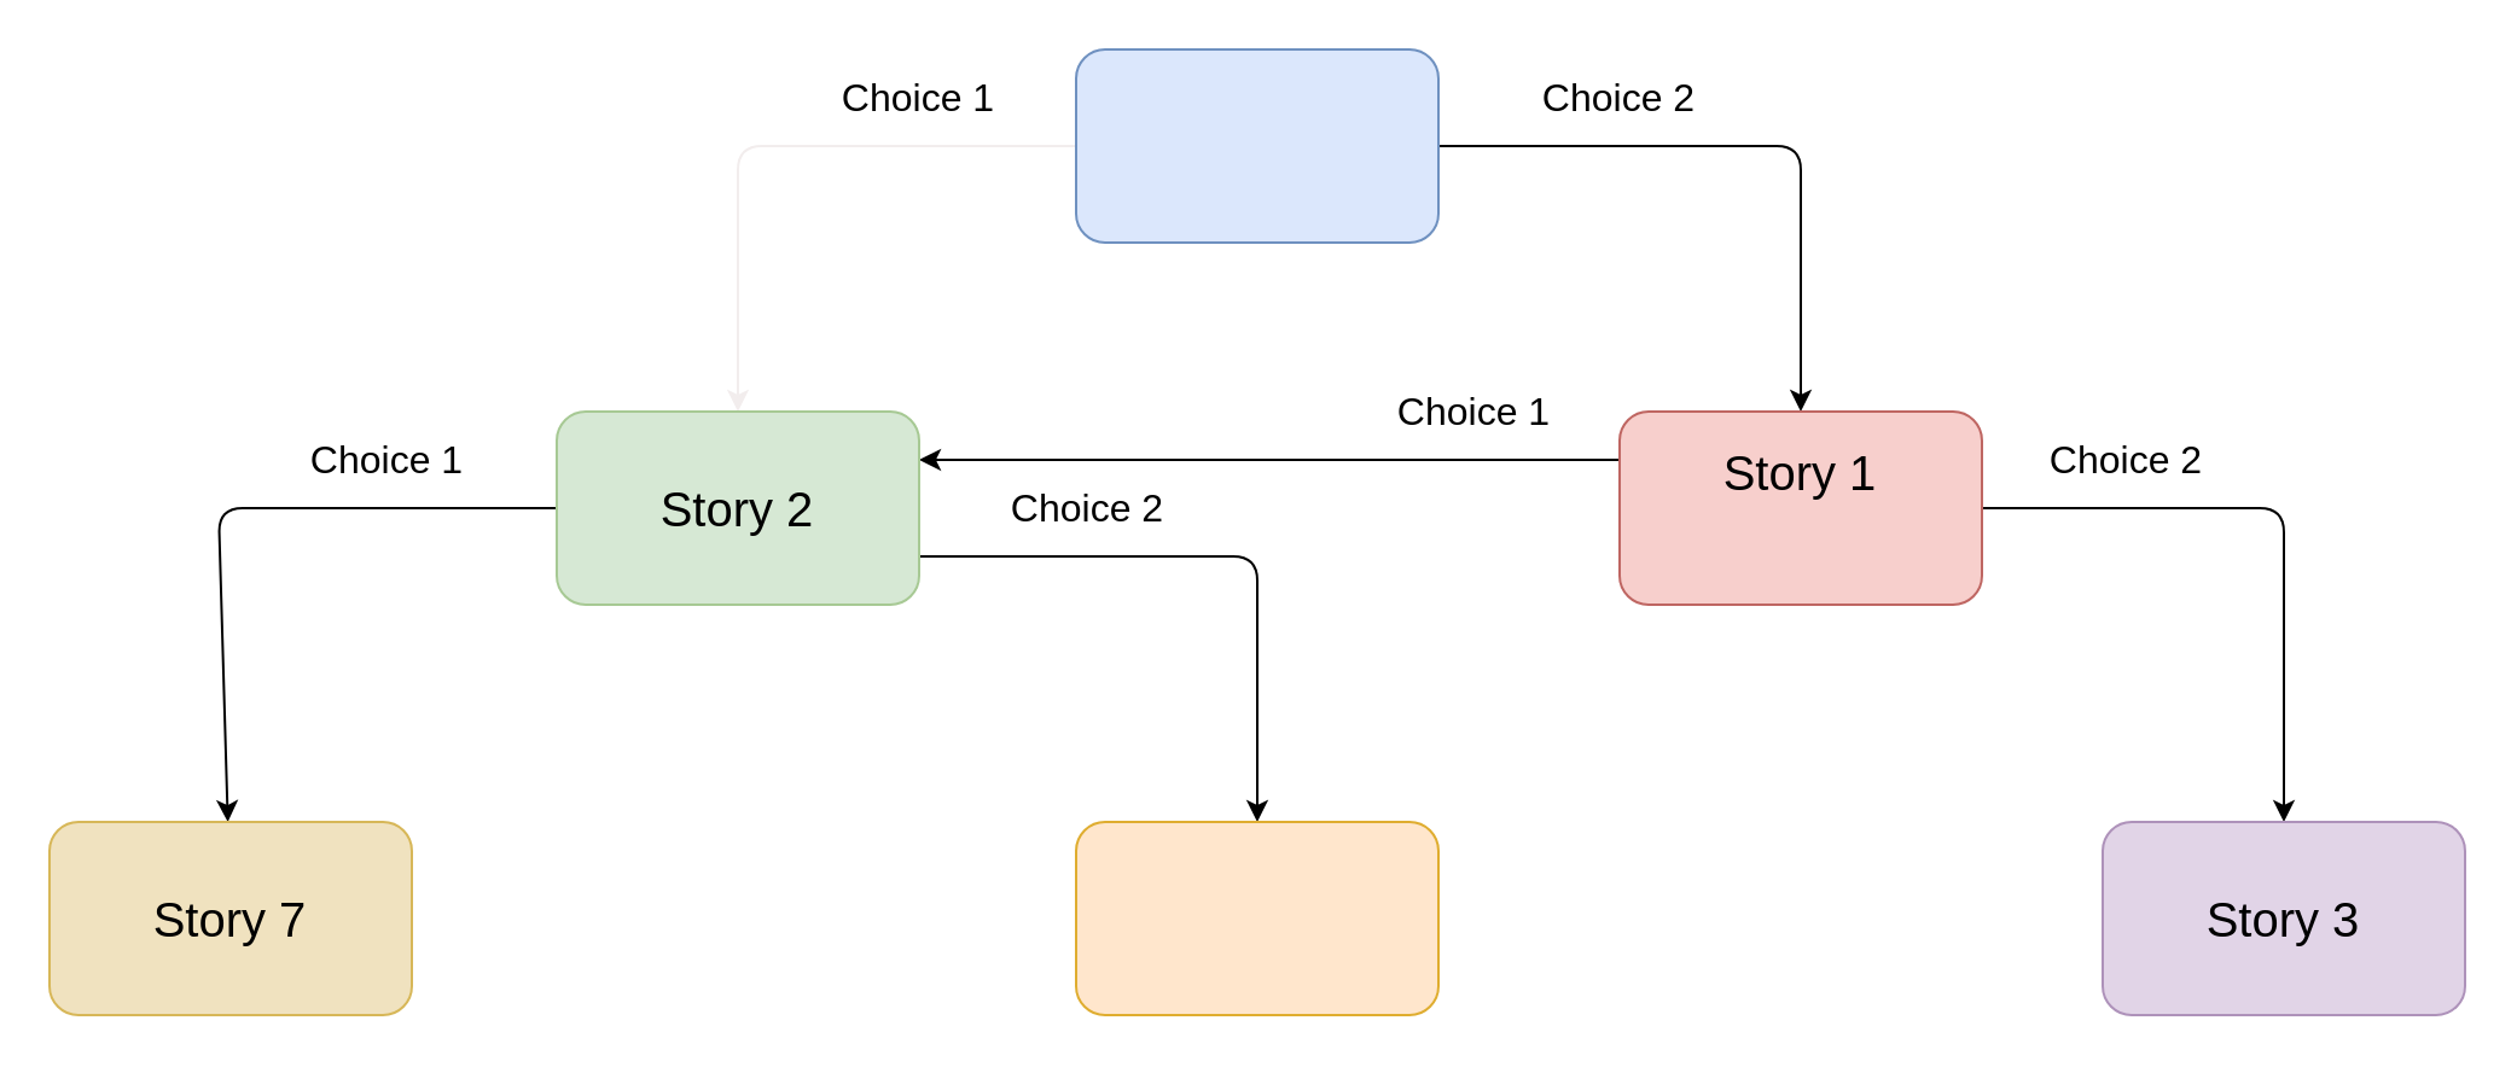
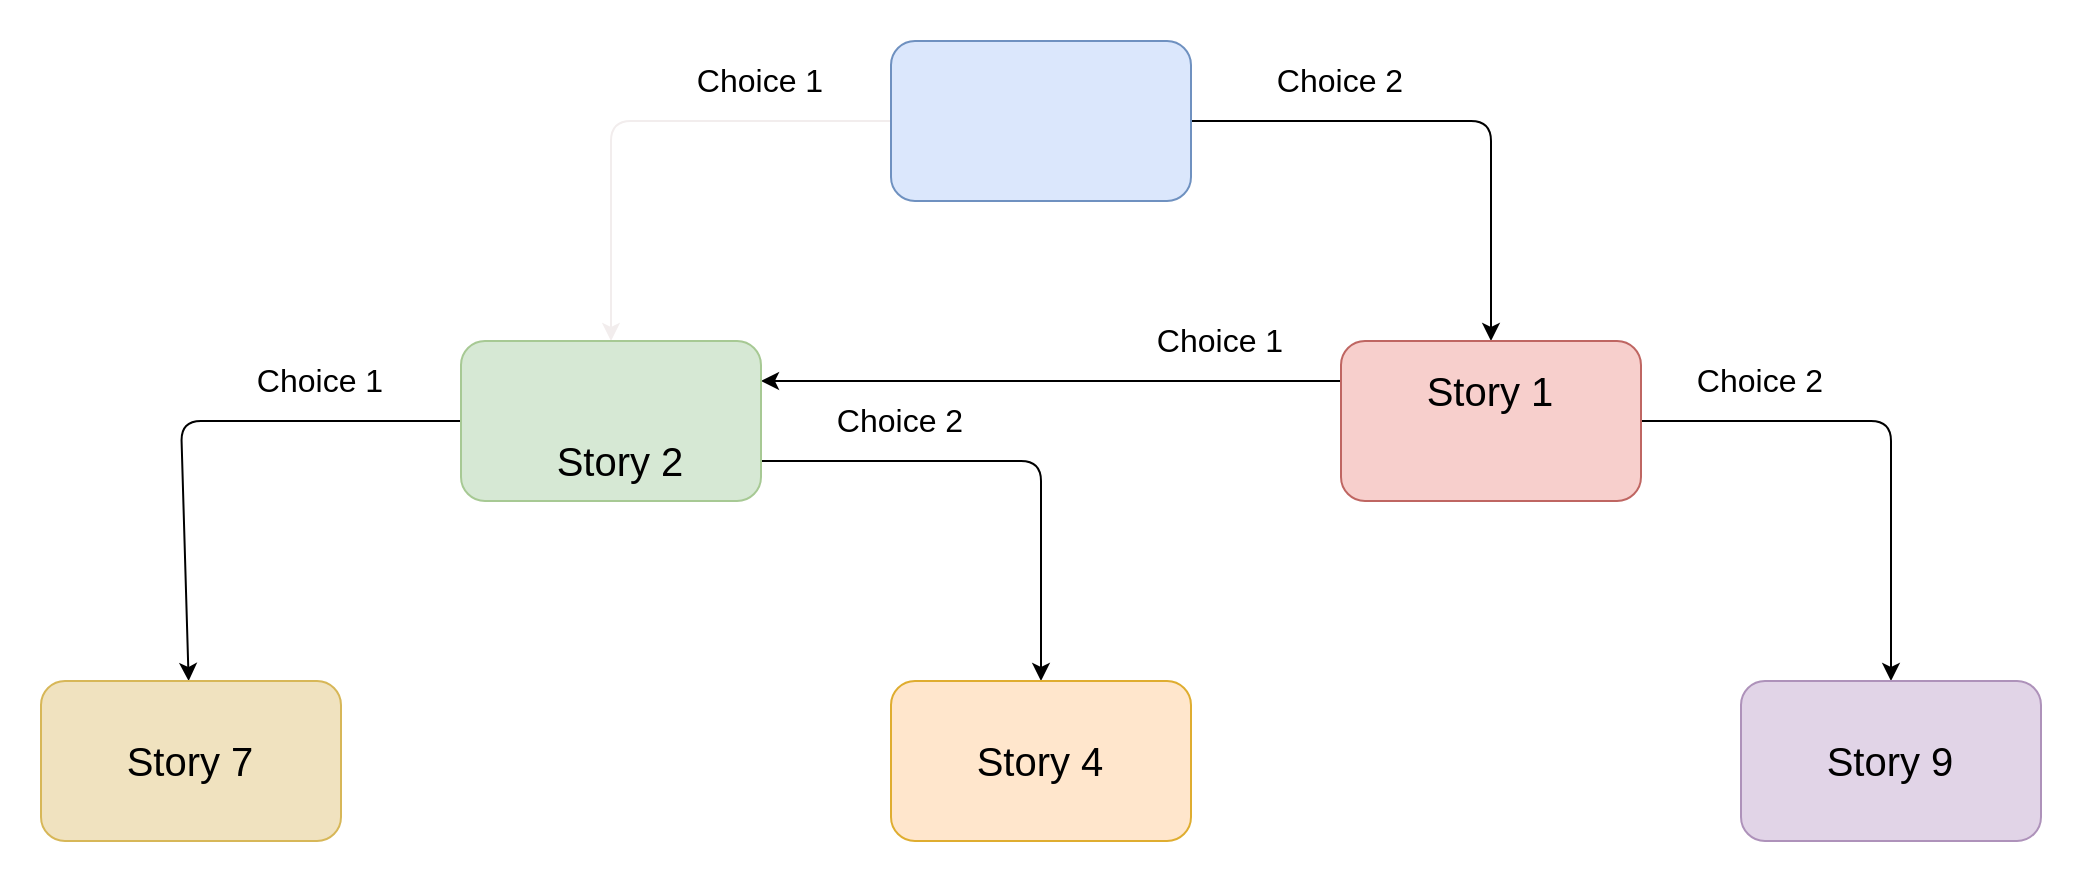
- <mxCell id="16" value="Story 2" style="text;html=1;strokeColor=none;fillColor=none;align=center;verticalAlign=middle;whiteSpace=wrap;rounded=0;fontColor=#000000;fontSize=20;" vertex="1" parent="1"><mxGeometry x="265" y="195" width="80" height="30" as="geometry" /></mxCell>
+ <mxCell id="16" value="Story 2" style="text;html=1;strokeColor=none;fillColor=none;align=center;verticalAlign=middle;whiteSpace=wrap;rounded=0;fontColor=#000000;fontSize=20;" vertex="1" parent="1"><mxGeometry x="270" y="215" width="80" height="30" as="geometry" /></mxCell>
+ <mxCell id="14" value="Story 4" style="text;html=1;strokeColor=none;fillColor=none;align=center;verticalAlign=middle;whiteSpace=wrap;rounded=0;fontColor=#000000;fontSize=20;" vertex="1" parent="1"><mxGeometry x="480" y="365" width="80" height="30" as="geometry" /></mxCell>
- <mxCell id="18" value="Story 3" style="text;html=1;strokeColor=none;fillColor=none;align=center;verticalAlign=middle;whiteSpace=wrap;rounded=0;fontColor=#000000;fontSize=20;" vertex="1" parent="1"><mxGeometry x="905" y="365" width="80" height="30" as="geometry" /></mxCell>
+ <mxCell id="18" value="Story 9" style="text;html=1;strokeColor=none;fillColor=none;align=center;verticalAlign=middle;whiteSpace=wrap;rounded=0;fontColor=#000000;fontSize=20;" vertex="1" parent="1"><mxGeometry x="905" y="365" width="80" height="30" as="geometry" /></mxCell>
